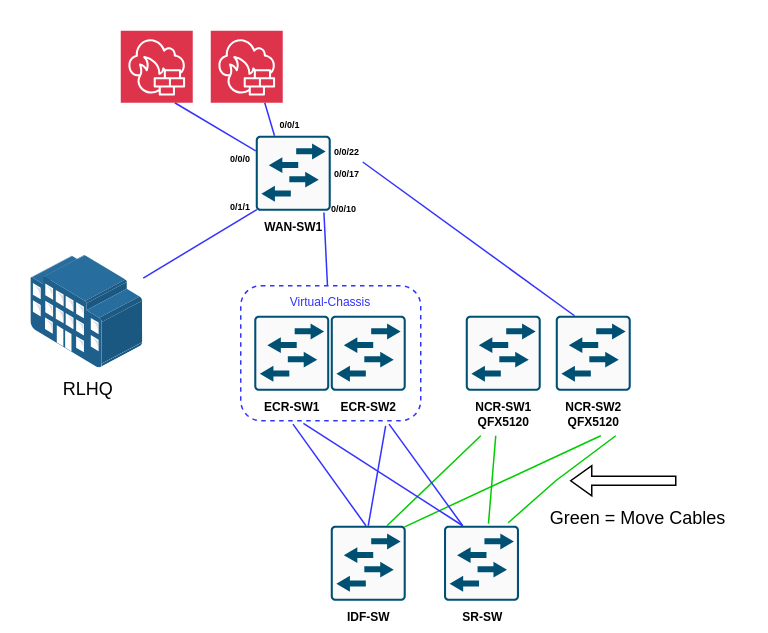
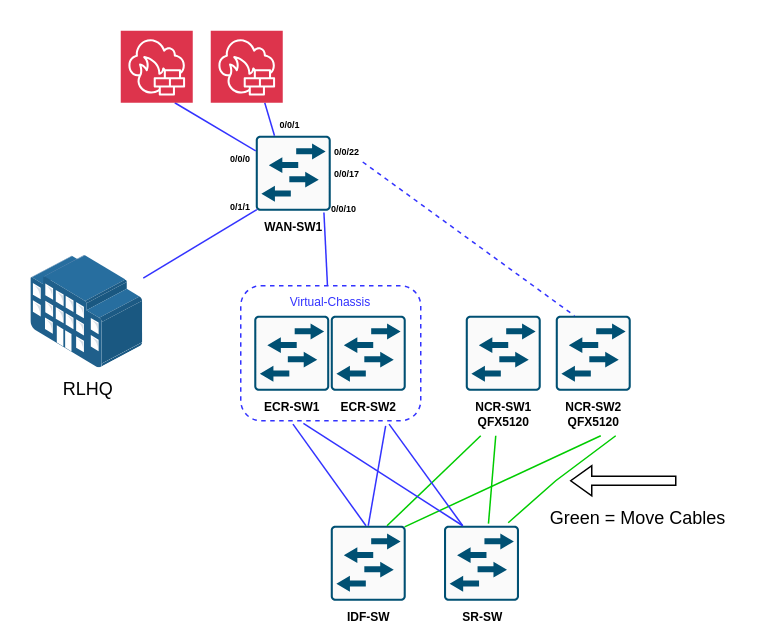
- <mxCell id="19" value="" style="endArrow=none;html=1;rounded=0;strokeColor=#3333FF;entryX=0.25;entryY=0;entryDx=0;entryDy=0;entryPerimeter=0;" edge="1" parent="1" source="20" target="7"><mxGeometry width="50" height="50" relative="1" as="geometry"><mxPoint x="250" y="100" as="sourcePoint" /><mxPoint x="465" y="210" as="targetPoint" /></mxGeometry></mxCell>
+ <mxCell id="19" value="" style="endArrow=none;html=1;rounded=0;strokeColor=#3333FF;entryX=0.25;entryY=0;entryDx=0;entryDy=0;entryPerimeter=0;dashed=1;" edge="1" parent="1" source="20" target="7"><mxGeometry width="50" height="50" relative="1" as="geometry"><mxPoint x="250" y="100" as="sourcePoint" /><mxPoint x="465" y="210" as="targetPoint" /></mxGeometry></mxCell>
